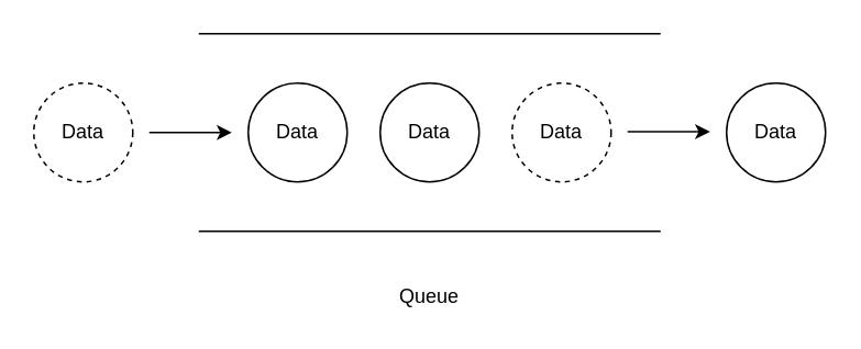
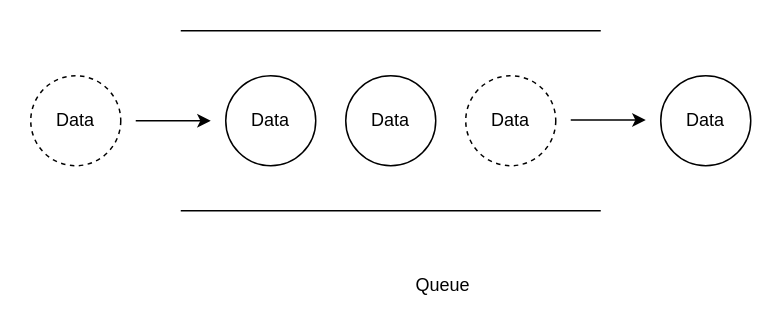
- <mxCell id="8" value="Queue" style="text;html=1;strokeColor=none;fillColor=none;align=center;verticalAlign=middle;whiteSpace=wrap;rounded=0;dashed=1;" vertex="1" parent="1"><mxGeometry x="240" y="170" width="40" height="20" as="geometry" /></mxCell>
+ <mxCell id="8" value="Queue" style="text;html=1;strokeColor=none;fillColor=none;align=center;verticalAlign=middle;whiteSpace=wrap;rounded=0;dashed=1;" vertex="1" parent="1"><mxGeometry x="275" y="180" width="40" height="20" as="geometry" /></mxCell>
